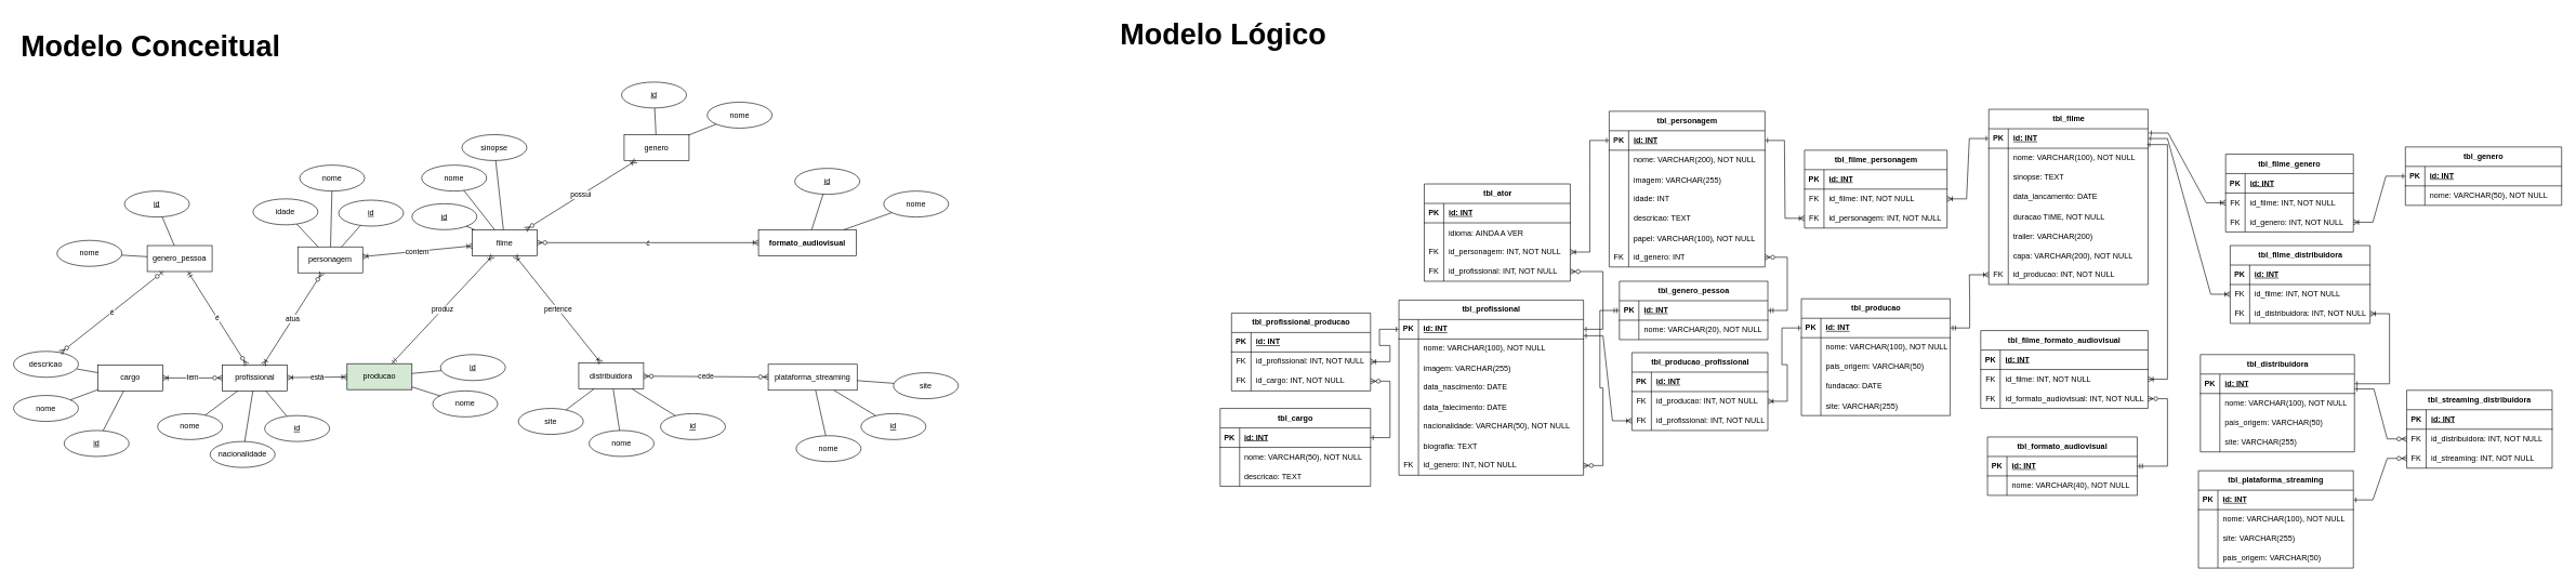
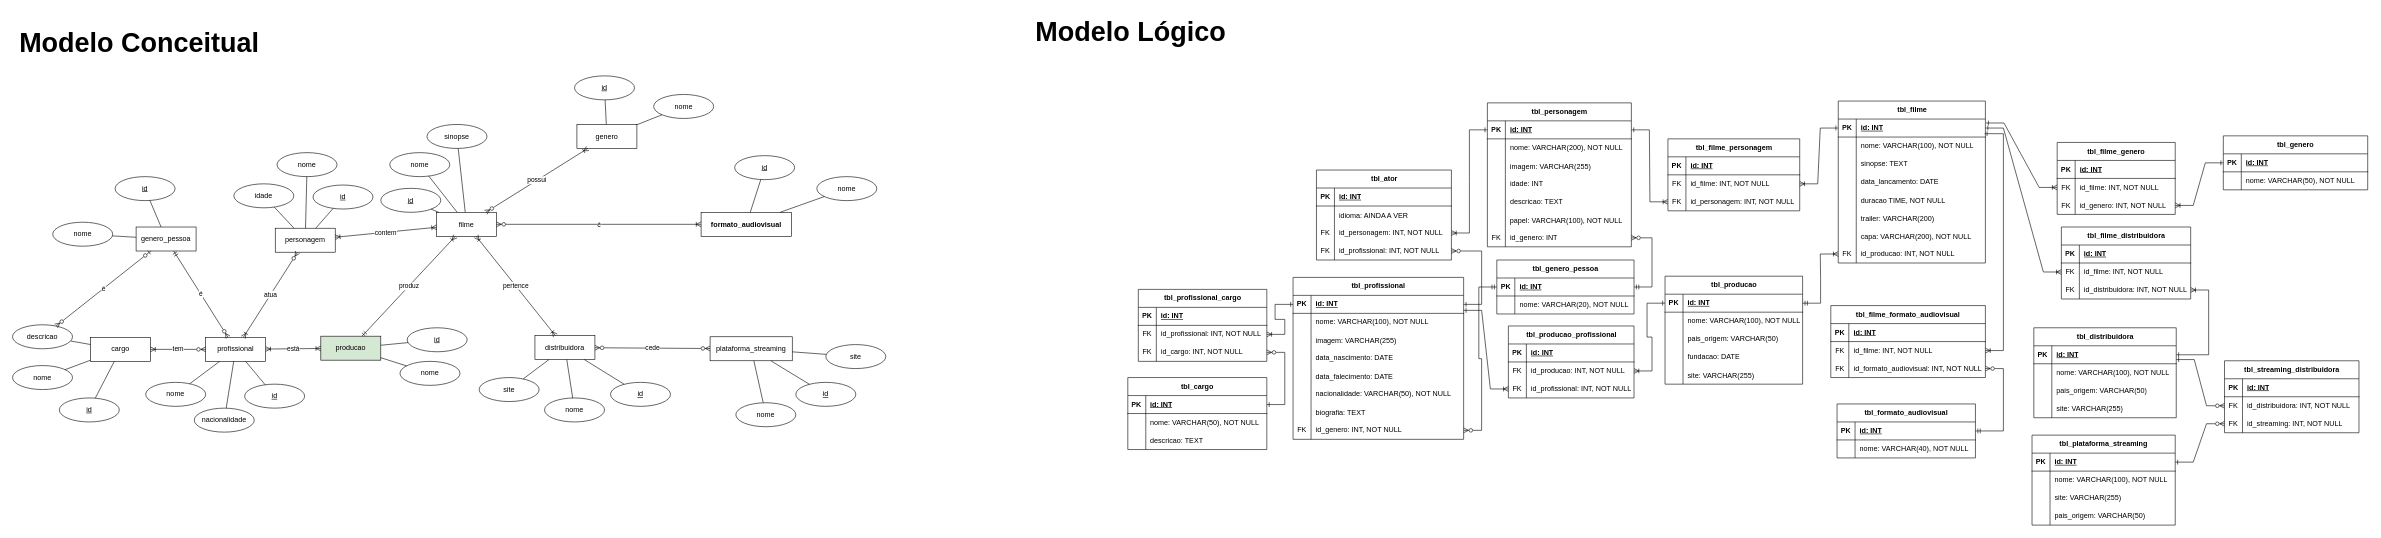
- <mxCell id="219" value="tbl_profissional_producao" style="shape=table;startSize=30;container=1;collapsible=1;childLayout=tableLayout;fixedRows=1;rowLines=0;fontStyle=1;align=center;resizeLast=1;html=1;" parent="1" vertex="1"><mxGeometry x="1897" y="482" width="214.207" height="120" as="geometry" /></mxCell>
+ <mxCell id="219" value="tbl_profissional_cargo" style="shape=table;startSize=30;container=1;collapsible=1;childLayout=tableLayout;fixedRows=1;rowLines=0;fontStyle=1;align=center;resizeLast=1;html=1;" parent="1" vertex="1"><mxGeometry x="1897" y="482" width="214.207" height="120" as="geometry" /></mxCell>
